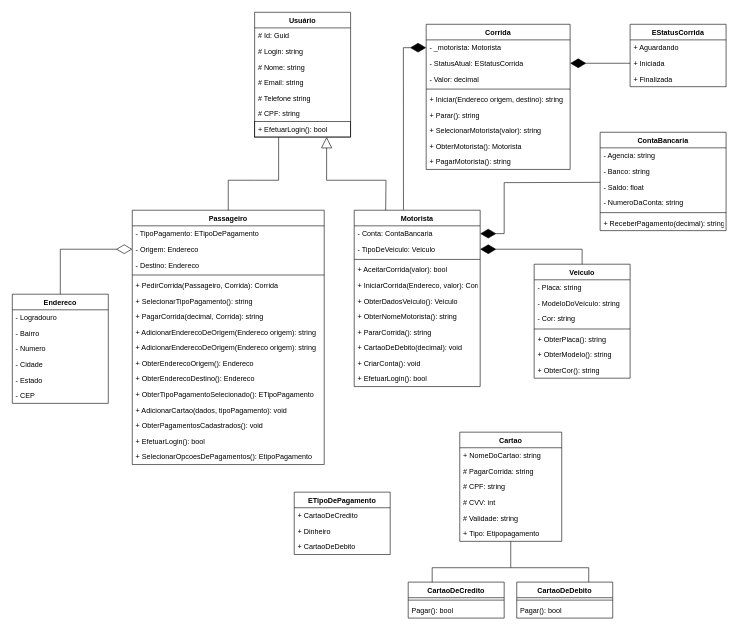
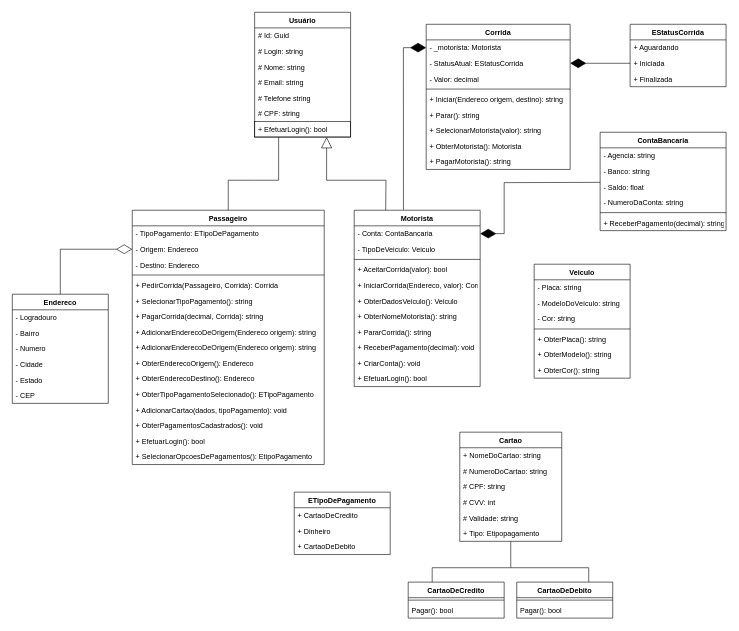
- <mxCell id="60" value="" style="endArrow=diamondThin;endFill=1;endSize=24;html=1;rounded=0;strokeWidth=1;entryX=1;entryY=0.5;entryDx=0;entryDy=0;exitX=0.5;exitY=0;exitDx=0;exitDy=0;" parent="1" source="27" target="44" edge="1"><mxGeometry width="160" relative="1" as="geometry"><mxPoint x="984" y="393.58" as="sourcePoint" /><mxPoint x="784" y="390" as="targetPoint" /><Array as="points"><mxPoint x="970" y="415" /></Array></mxGeometry></mxCell>
- <mxCell id="51" value="+ CartaoDeDebito(decimal): void" style="text;strokeColor=none;fillColor=none;align=left;verticalAlign=top;spacingLeft=4;spacingRight=4;overflow=hidden;rotatable=0;points=[[0,0.5],[1,0.5]];portConstraint=eastwest;" parent="42" vertex="1"><mxGeometry y="216" width="210" height="26" as="geometry" /></mxCell>
+ <mxCell id="51" value="+ ReceberPagamento(decimal): void" style="text;strokeColor=none;fillColor=none;align=left;verticalAlign=top;spacingLeft=4;spacingRight=4;overflow=hidden;rotatable=0;points=[[0,0.5],[1,0.5]];portConstraint=eastwest;" parent="42" vertex="1"><mxGeometry y="216" width="210" height="26" as="geometry" /></mxCell>
- <mxCell id="64" value="# PagarCorrida: string" style="text;strokeColor=none;fillColor=none;align=left;verticalAlign=top;spacingLeft=4;spacingRight=4;overflow=hidden;rotatable=0;points=[[0,0.5],[1,0.5]];portConstraint=eastwest;" parent="62" vertex="1"><mxGeometry y="52" width="170" height="26" as="geometry" /></mxCell>
+ <mxCell id="64" value="# NumeroDoCartao: string" style="text;strokeColor=none;fillColor=none;align=left;verticalAlign=top;spacingLeft=4;spacingRight=4;overflow=hidden;rotatable=0;points=[[0,0.5],[1,0.5]];portConstraint=eastwest;" parent="62" vertex="1"><mxGeometry y="52" width="170" height="26" as="geometry" /></mxCell>
